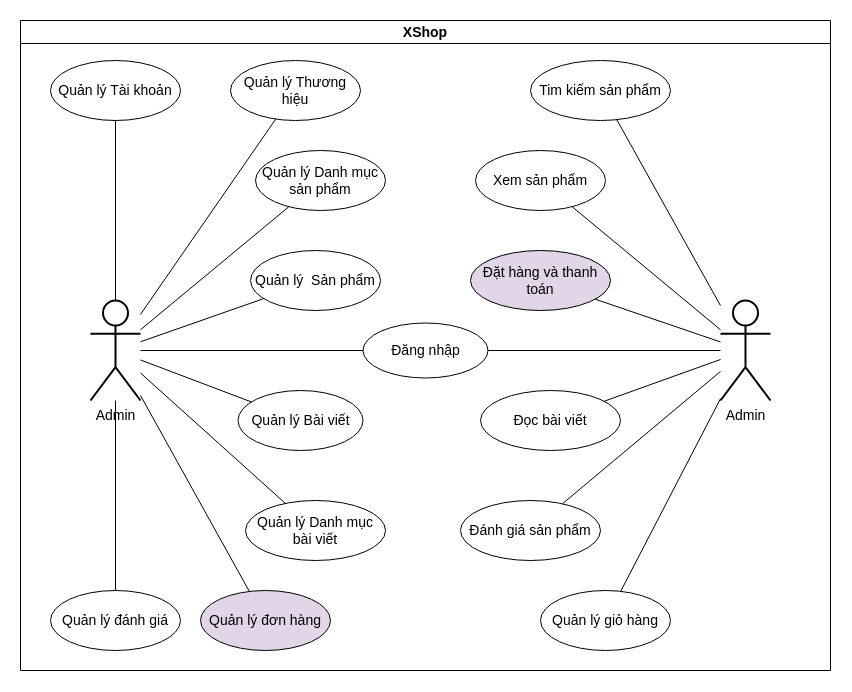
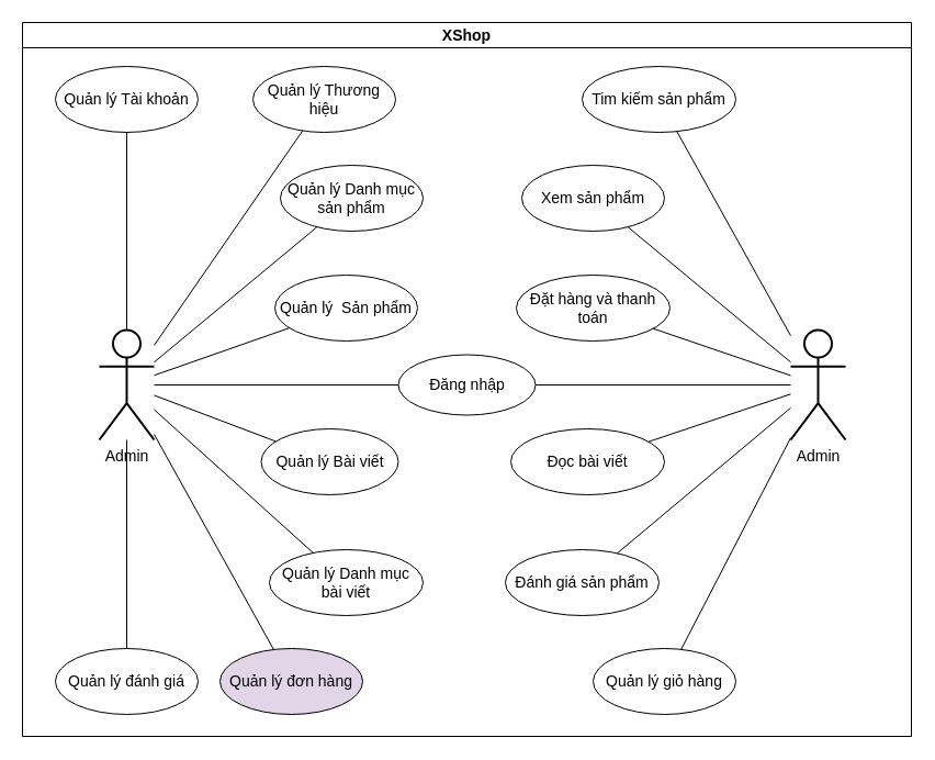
- <mxCell id="16" value="Đặt hàng và thanh toán" style="ellipse;whiteSpace=wrap;html=1;fontSize=14;fillColor=#e1d5e7;" parent="2" vertex="1"><mxGeometry x="450" y="230" width="140" height="60" as="geometry" /></mxCell>
+ <mxCell id="16" value="Đặt hàng và thanh toán" style="ellipse;whiteSpace=wrap;html=1;fontSize=14;" parent="2" vertex="1"><mxGeometry x="450" y="230" width="140" height="60" as="geometry" /></mxCell>
- <mxCell id="17" value="Đọc bài viết" style="ellipse;whiteSpace=wrap;html=1;fontSize=14;" parent="2" vertex="1"><mxGeometry x="460" y="370" width="140" height="60" as="geometry" /></mxCell>
+ <mxCell id="17" value="Đọc bài viết" style="ellipse;whiteSpace=wrap;html=1;fontSize=14;" parent="2" vertex="1"><mxGeometry x="445" y="370" width="140" height="60" as="geometry" /></mxCell>
